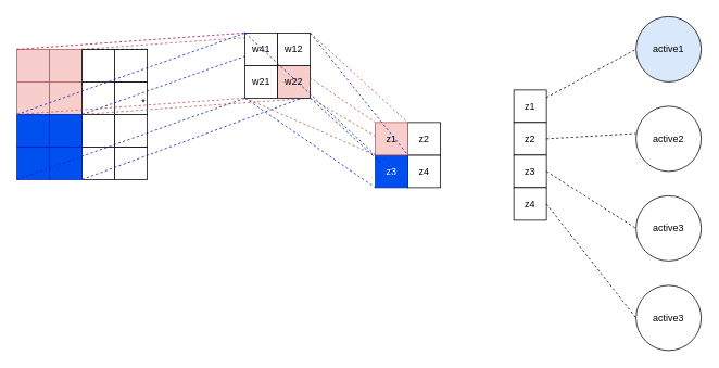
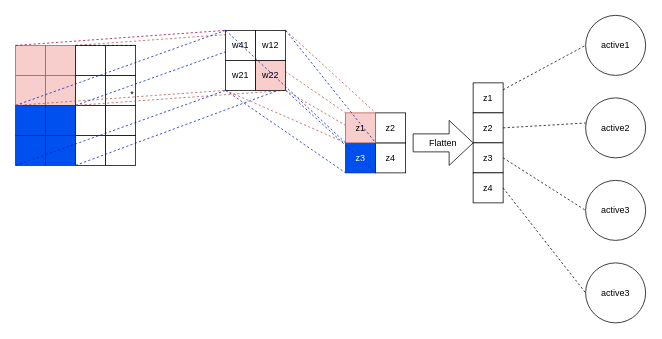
- <mxCell id="14" value="active1" style="ellipse;whiteSpace=wrap;html=1;aspect=fixed;fillColor=#dae8fc;" parent="1" vertex="1"><mxGeometry x="780" y="20" width="80" height="80" as="geometry" /></mxCell>
+ <mxCell id="14" value="active1" style="ellipse;whiteSpace=wrap;html=1;aspect=fixed;" parent="1" vertex="1"><mxGeometry x="780" y="20" width="80" height="80" as="geometry" /></mxCell>
+ <mxCell id="54" value="Flatten" style="shape=singleArrow;whiteSpace=wrap;html=1;arrowWidth=0.4;arrowSize=0.4;fillStyle=auto;" vertex="1" parent="1"><mxGeometry x="550" y="160" width="80" height="60" as="geometry" /></mxCell>
